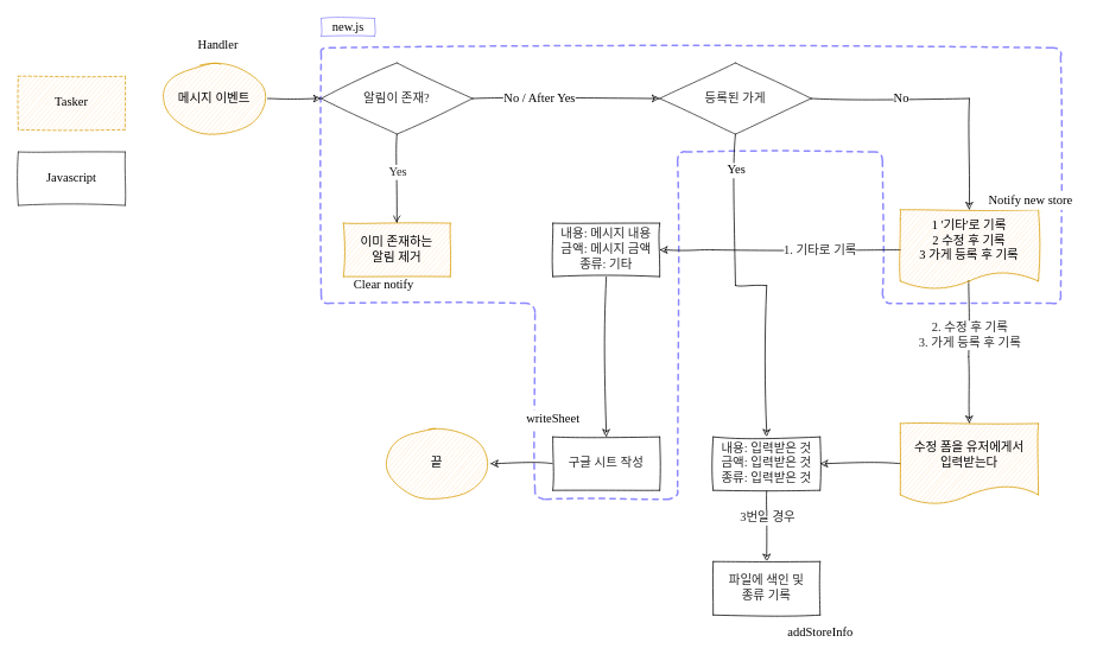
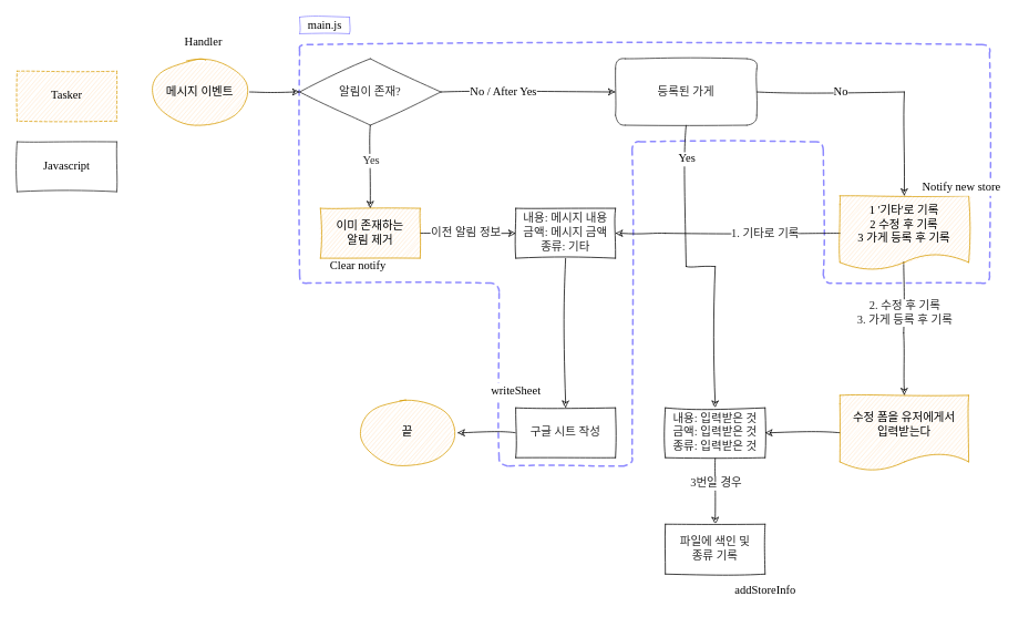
- <mxCell id="34" value="new.js" style="text;html=1;align=center;verticalAlign=middle;resizable=0;points=[];autosize=1;fontSize=14;sketch=1;disableMultiStroke=1;fontFamily=KyoboHand;fontSource=https%3A%2F%2Fcdn.jsdelivr.net%2Fgh%2Fprojectnoonnu%2Fnoonfonts_20-04%401.0%2FKyoboHand.woff;strokeColor=#8E8AFF;" vertex="1" parent="1"><mxGeometry x="360" y="20" width="60" height="20" as="geometry" /></mxCell>
+ <mxCell id="34" value="main.js" style="text;html=1;align=center;verticalAlign=middle;resizable=0;points=[];autosize=1;fontSize=14;sketch=1;disableMultiStroke=1;fontFamily=KyoboHand;fontSource=https%3A%2F%2Fcdn.jsdelivr.net%2Fgh%2Fprojectnoonnu%2Fnoonfonts_20-04%401.0%2FKyoboHand.woff;strokeColor=#8E8AFF;" vertex="1" parent="1"><mxGeometry x="360" y="20" width="60" height="20" as="geometry" /></mxCell>
- <mxCell id="7" value="등록된 가게" style="rhombus;whiteSpace=wrap;html=1;rounded=0;fontSize=14;fontColor=#292929;strokeColor=#292929;fontFamily=KyoboHand;fontSource=https%3A%2F%2Fcdn.jsdelivr.net%2Fgh%2Fprojectnoonnu%2Fnoonfonts_20-04%401.0%2FKyoboHand.woff;sketch=1;disableMultiStroke=1;" vertex="1" parent="1"><mxGeometry x="740" y="70" width="170" height="80" as="geometry" /></mxCell>
+ <mxCell id="7" value="등록된 가게" style="whiteSpace=wrap;html=1;fontSize=14;fontColor=#292929;strokeColor=#292929;fontFamily=KyoboHand;fontSource=https%3A%2F%2Fcdn.jsdelivr.net%2Fgh%2Fprojectnoonnu%2Fnoonfonts_20-04%401.0%2FKyoboHand.woff;sketch=1;disableMultiStroke=1;rounded=1;" vertex="1" parent="1"><mxGeometry x="740" y="70" width="170" height="80" as="geometry" /></mxCell>
- <mxCell id="12" value="" style="edgeStyle=orthogonalEdgeStyle;rounded=0;orthogonalLoop=1;jettySize=auto;html=1;fontSize=14;fontColor=#292929;fontFamily=KyoboHand;fontSource=https%3A%2F%2Fcdn.jsdelivr.net%2Fgh%2Fprojectnoonnu%2Fnoonfonts_20-04%401.0%2FKyoboHand.woff;sketch=1;disableMultiStroke=1;endArrow=open;" edge="1" parent="1" source="16" target="19"><mxGeometry relative="1" as="geometry" /></mxCell>
+ <mxCell id="12" value="" style="edgeStyle=orthogonalEdgeStyle;rounded=0;orthogonalLoop=1;jettySize=auto;html=1;fontSize=14;fontColor=#292929;fontFamily=KyoboHand;fontSource=https%3A%2F%2Fcdn.jsdelivr.net%2Fgh%2Fprojectnoonnu%2Fnoonfonts_20-04%401.0%2FKyoboHand.woff;sketch=1;disableMultiStroke=1;" edge="1" parent="1" source="16" target="19"><mxGeometry relative="1" as="geometry" /></mxCell>
+ <mxCell id="17" style="edgeStyle=orthogonalEdgeStyle;rounded=0;orthogonalLoop=1;jettySize=auto;html=1;entryX=0;entryY=0.5;entryDx=0;entryDy=0;fontSize=14;fontColor=#292929;fontFamily=KyoboHand;fontSource=https%3A%2F%2Fcdn.jsdelivr.net%2Fgh%2Fprojectnoonnu%2Fnoonfonts_20-04%401.0%2FKyoboHand.woff;sketch=1;disableMultiStroke=1;" edge="1" parent="1" source="19" target="26"><mxGeometry relative="1" as="geometry" /></mxCell>
+ <mxCell id="18" value="이전 알림 정보" style="edgeLabel;html=1;align=center;verticalAlign=middle;resizable=0;points=[];fontSize=14;fontColor=#292929;fontFamily=KyoboHand;fontSource=https%3A%2F%2Fcdn.jsdelivr.net%2Fgh%2Fprojectnoonnu%2Fnoonfonts_20-04%401.0%2FKyoboHand.woff;" vertex="1" connectable="0" parent="17"><mxGeometry x="-0.06" y="1" relative="1" as="geometry"><mxPoint as="offset" /></mxGeometry></mxCell>
